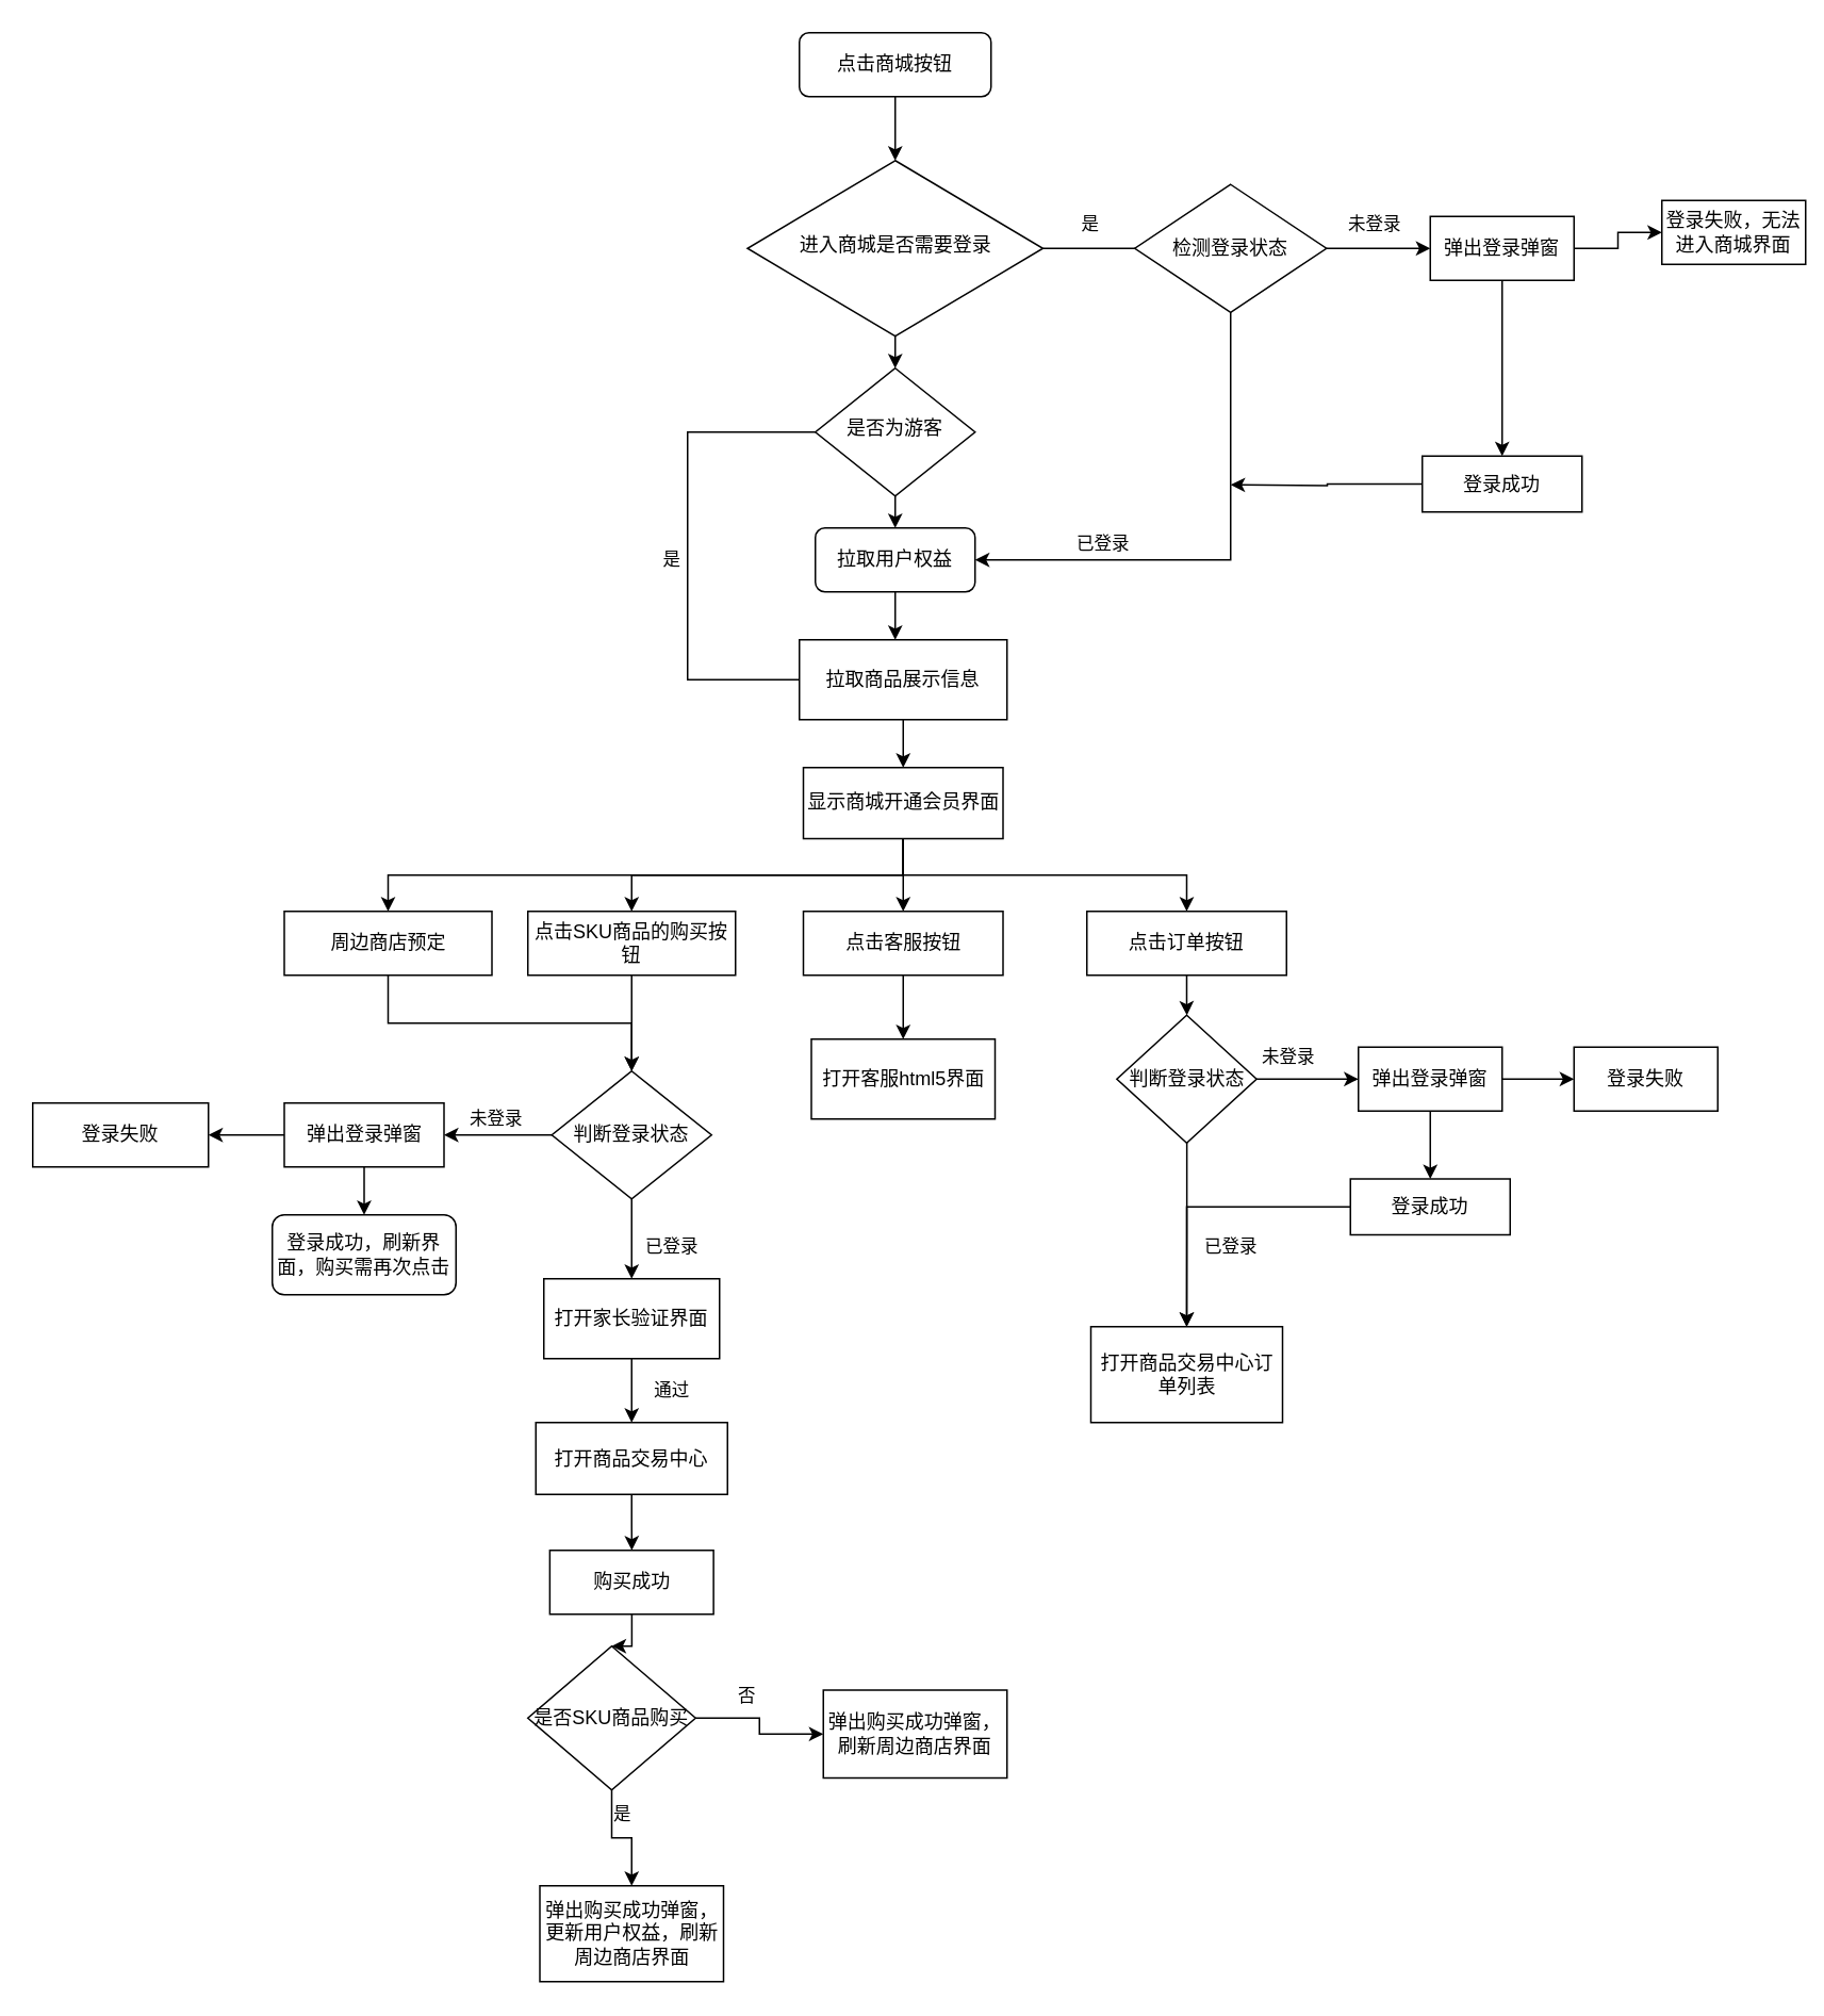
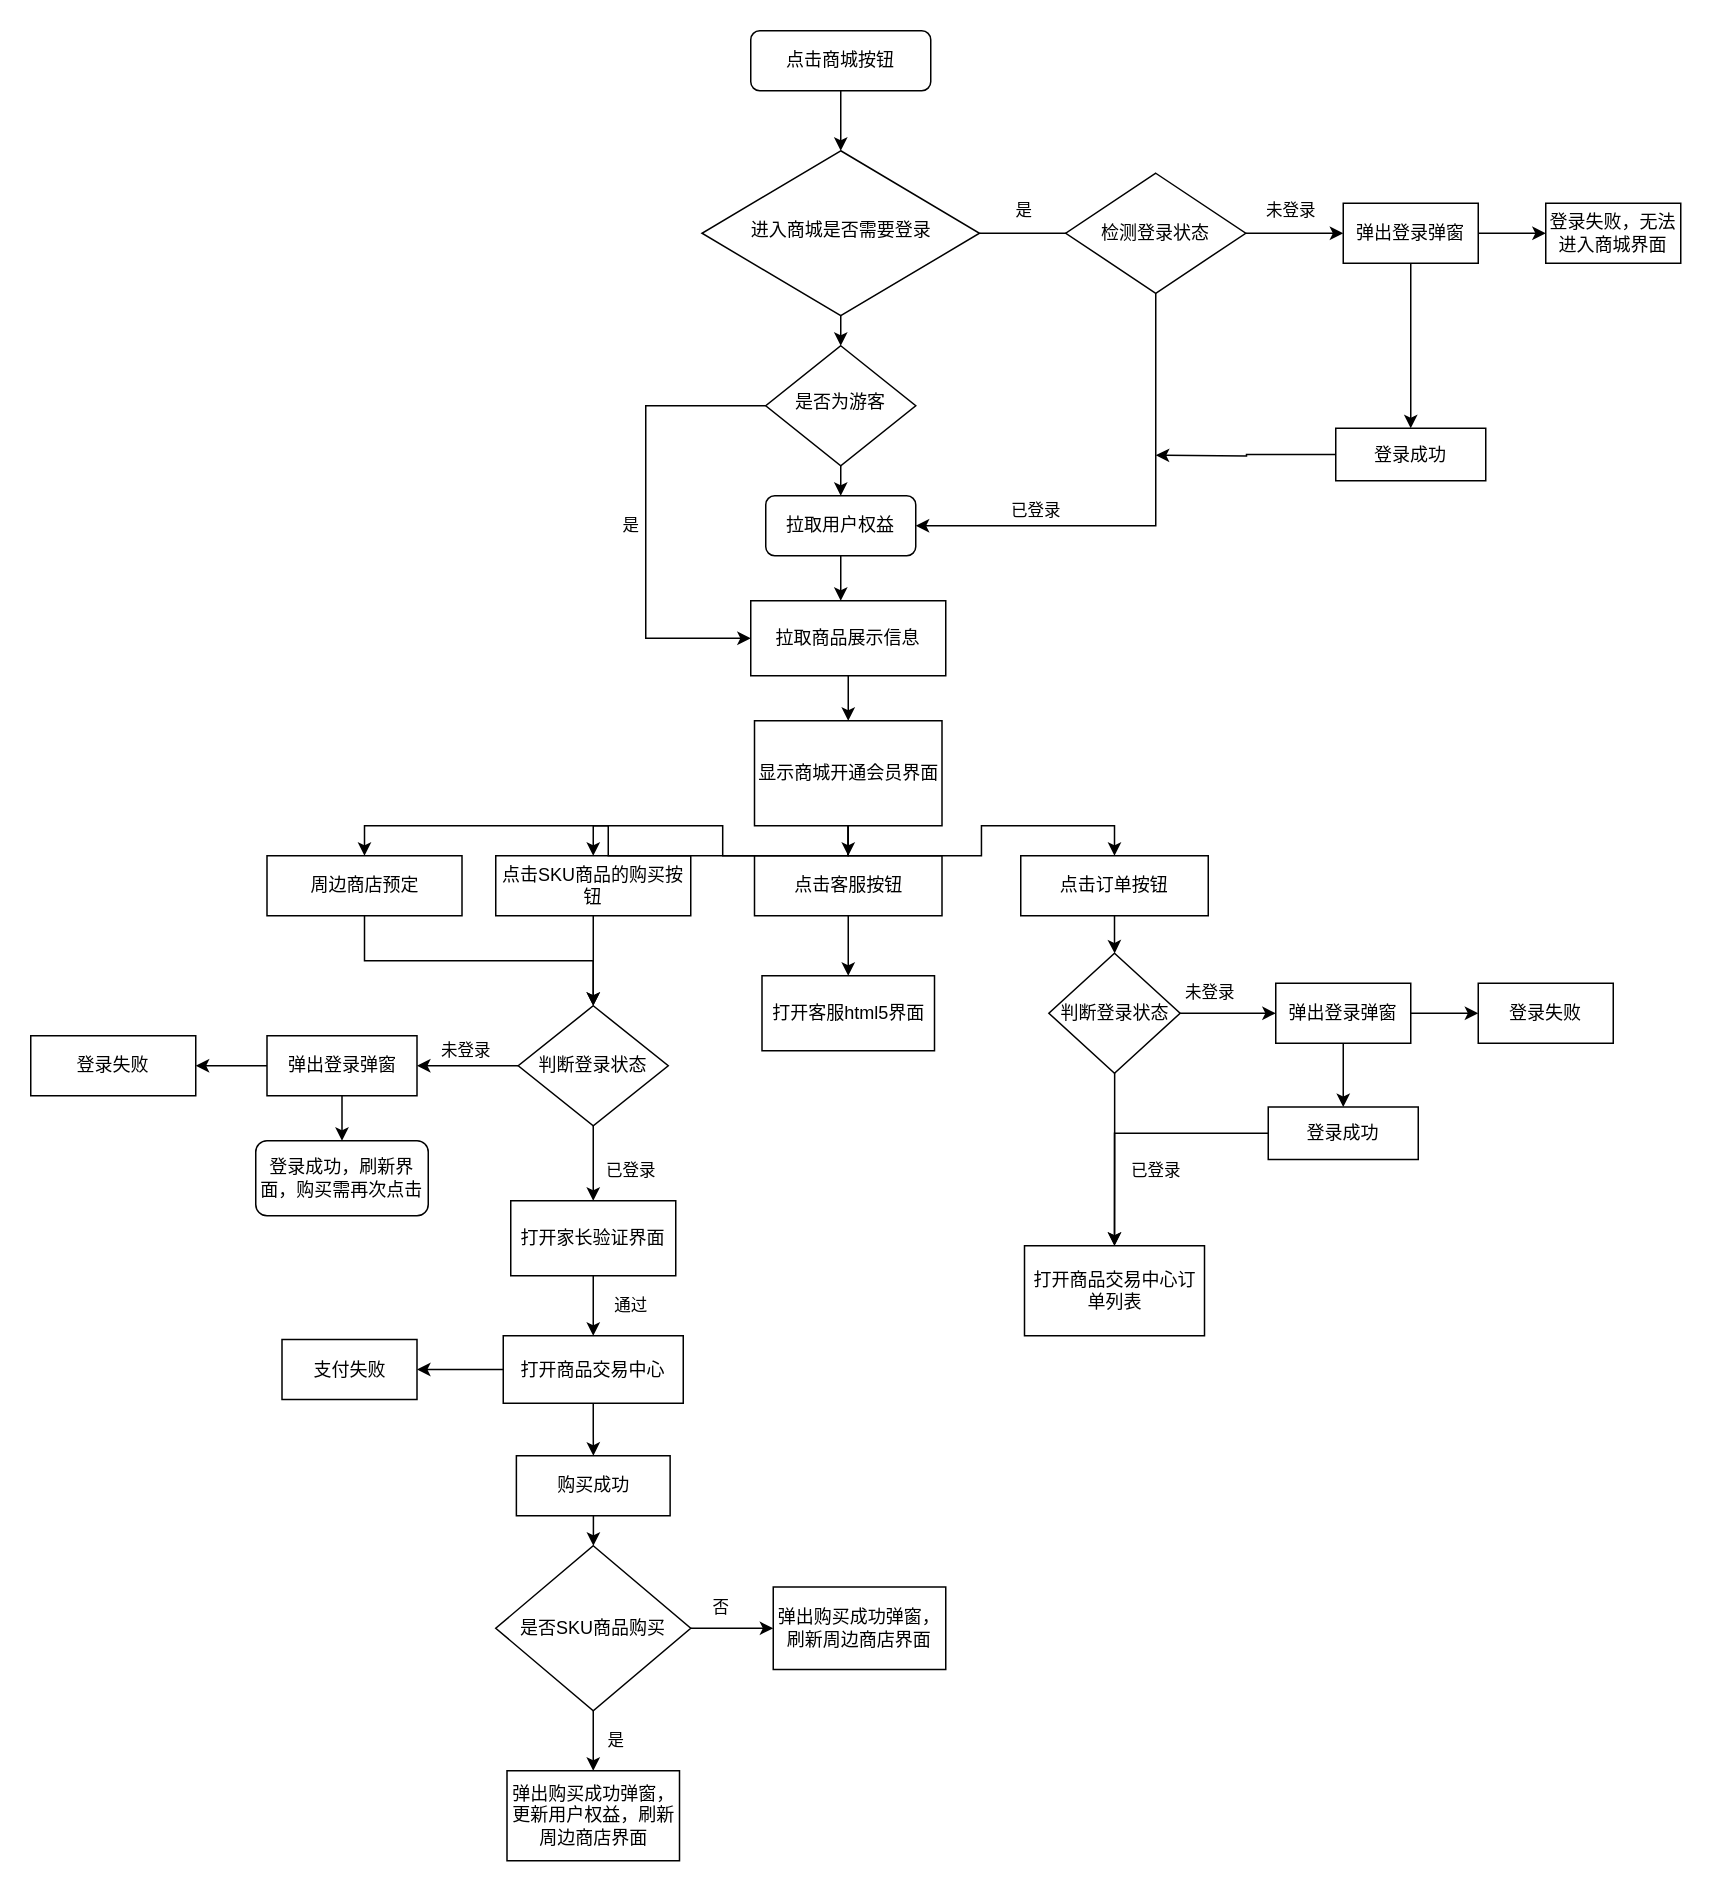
- <mxCell id="20" value="登录失败，无法进入商城界面" style="whiteSpace=wrap;html=1;" parent="1" vertex="1"><mxGeometry x="1040" y="125" width="90" height="40" as="geometry" /></mxCell>
+ <mxCell id="20" value="登录失败，无法进入商城界面" style="whiteSpace=wrap;html=1;" parent="1" vertex="1"><mxGeometry x="1030" y="135" width="90" height="40" as="geometry" /></mxCell>
- <mxCell id="7" value="是" style="edgeStyle=orthogonalEdgeStyle;rounded=0;orthogonalLoop=1;jettySize=auto;html=1;entryX=0;entryY=0.5;entryDx=0;entryDy=0;labelBackgroundColor=none;endArrow=none;" parent="1" source="9" target="22" edge="1"><mxGeometry x="0.049" y="-10" relative="1" as="geometry"><mxPoint x="440" y="500" as="targetPoint" /><Array as="points"><mxPoint x="430" y="270" /><mxPoint x="430" y="425" /></Array><mxPoint as="offset" /></mxGeometry></mxCell>
+ <mxCell id="7" value="是" style="edgeStyle=orthogonalEdgeStyle;rounded=0;orthogonalLoop=1;jettySize=auto;html=1;entryX=0;entryY=0.5;entryDx=0;entryDy=0;labelBackgroundColor=none;" parent="1" source="9" target="22" edge="1"><mxGeometry x="0.049" y="-10" relative="1" as="geometry"><mxPoint x="440" y="500" as="targetPoint" /><Array as="points"><mxPoint x="430" y="270" /><mxPoint x="430" y="425" /></Array><mxPoint as="offset" /></mxGeometry></mxCell>
- <mxCell id="36" value="&lt;span&gt;显示商城开通会员界面&lt;/span&gt;" style="whiteSpace=wrap;html=1;" parent="1" vertex="1"><mxGeometry x="502.5" y="480" width="125" height="44.5" as="geometry" /></mxCell>
+ <mxCell id="36" value="&lt;span&gt;显示商城开通会员界面&lt;/span&gt;" style="whiteSpace=wrap;html=1;" parent="1" vertex="1"><mxGeometry x="502.5" y="480" width="125" height="70" as="geometry" /></mxCell>
+ <mxCell id="33" value="支付失败" style="whiteSpace=wrap;html=1;" parent="1" vertex="1"><mxGeometry x="187.5" y="892.5" width="90" height="40" as="geometry" /></mxCell>
+ <mxCell id="30" value="" style="edgeStyle=orthogonalEdgeStyle;rounded=0;orthogonalLoop=1;jettySize=auto;html=1;" parent="1" source="32" target="33" edge="1"><mxGeometry relative="1" as="geometry" /></mxCell>
- <mxCell id="67" value="是否SKU商品购买" style="rhombus;whiteSpace=wrap;html=1;" parent="1" vertex="1"><mxGeometry x="330" y="1030" width="105" height="90" as="geometry" /></mxCell>
+ <mxCell id="67" value="是否SKU商品购买" style="rhombus;whiteSpace=wrap;html=1;" parent="1" vertex="1"><mxGeometry x="330" y="1030" width="130" height="110" as="geometry" /></mxCell>
